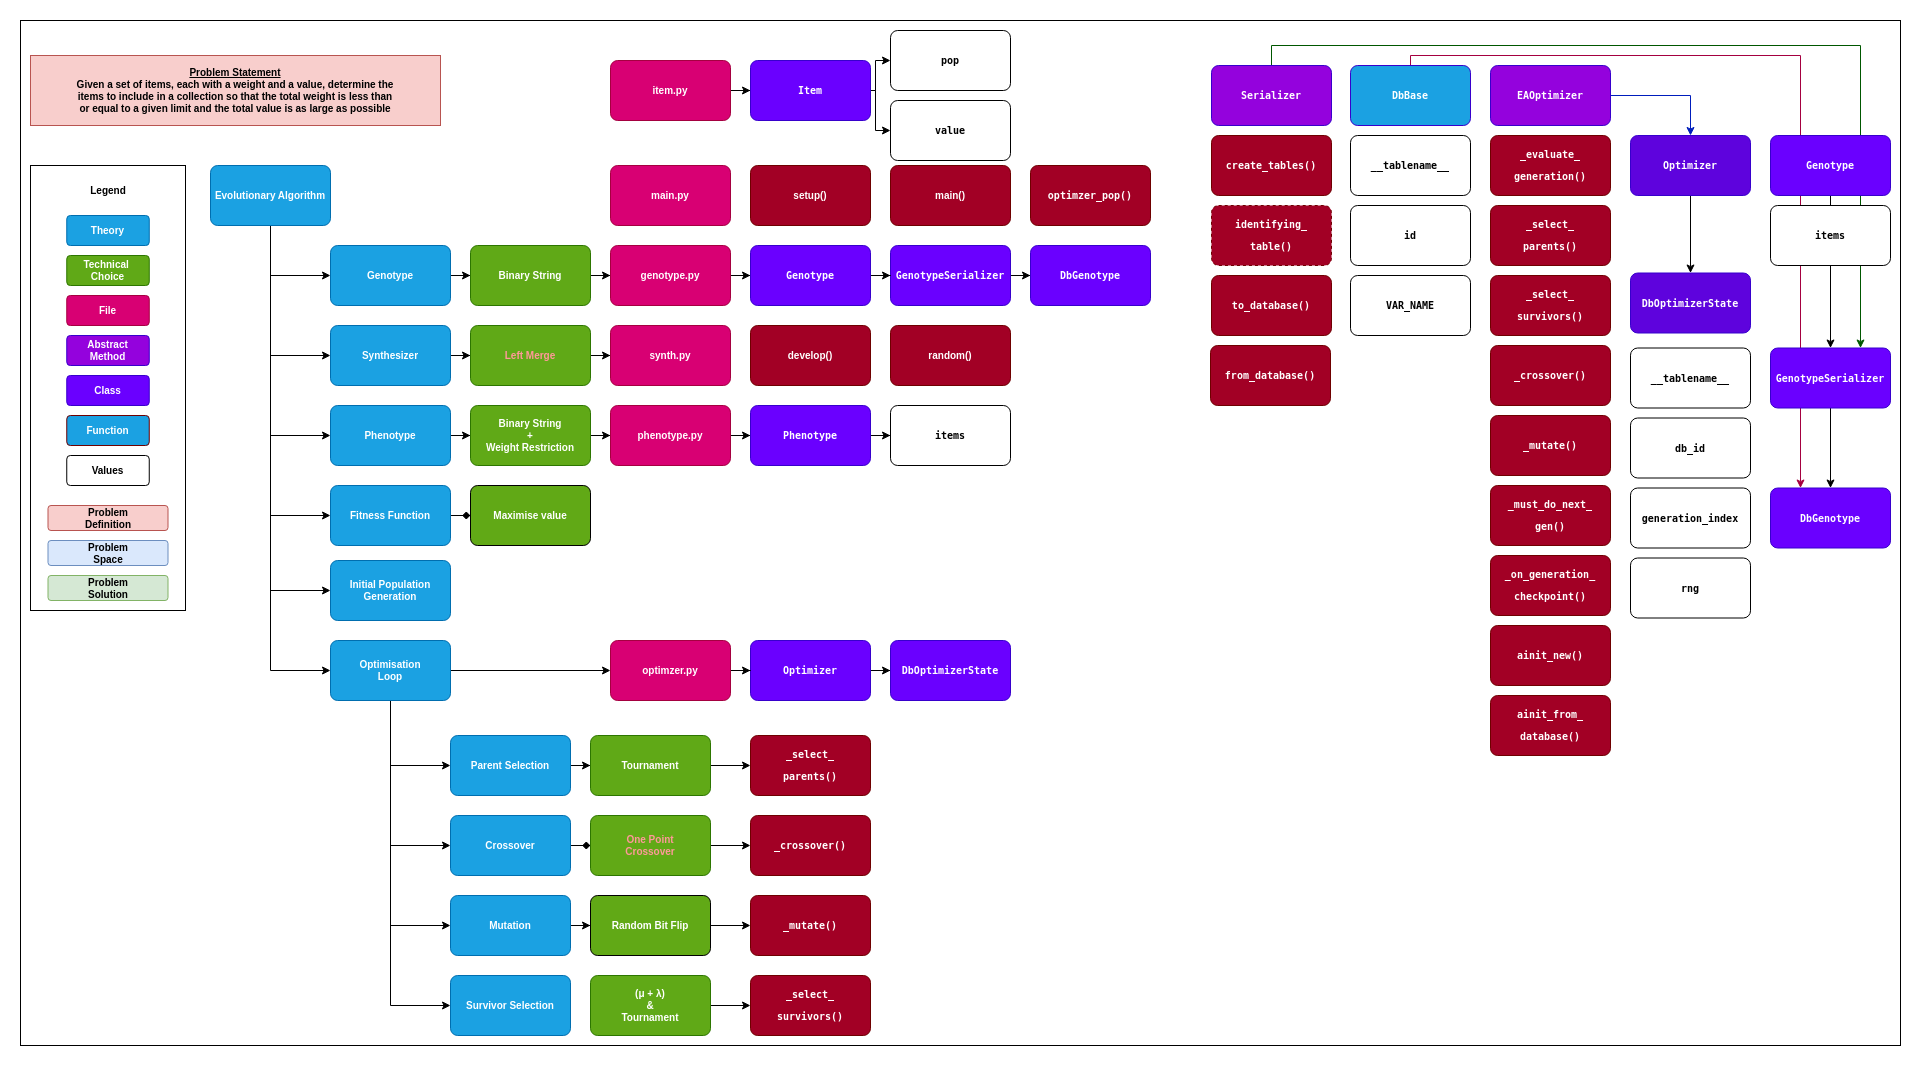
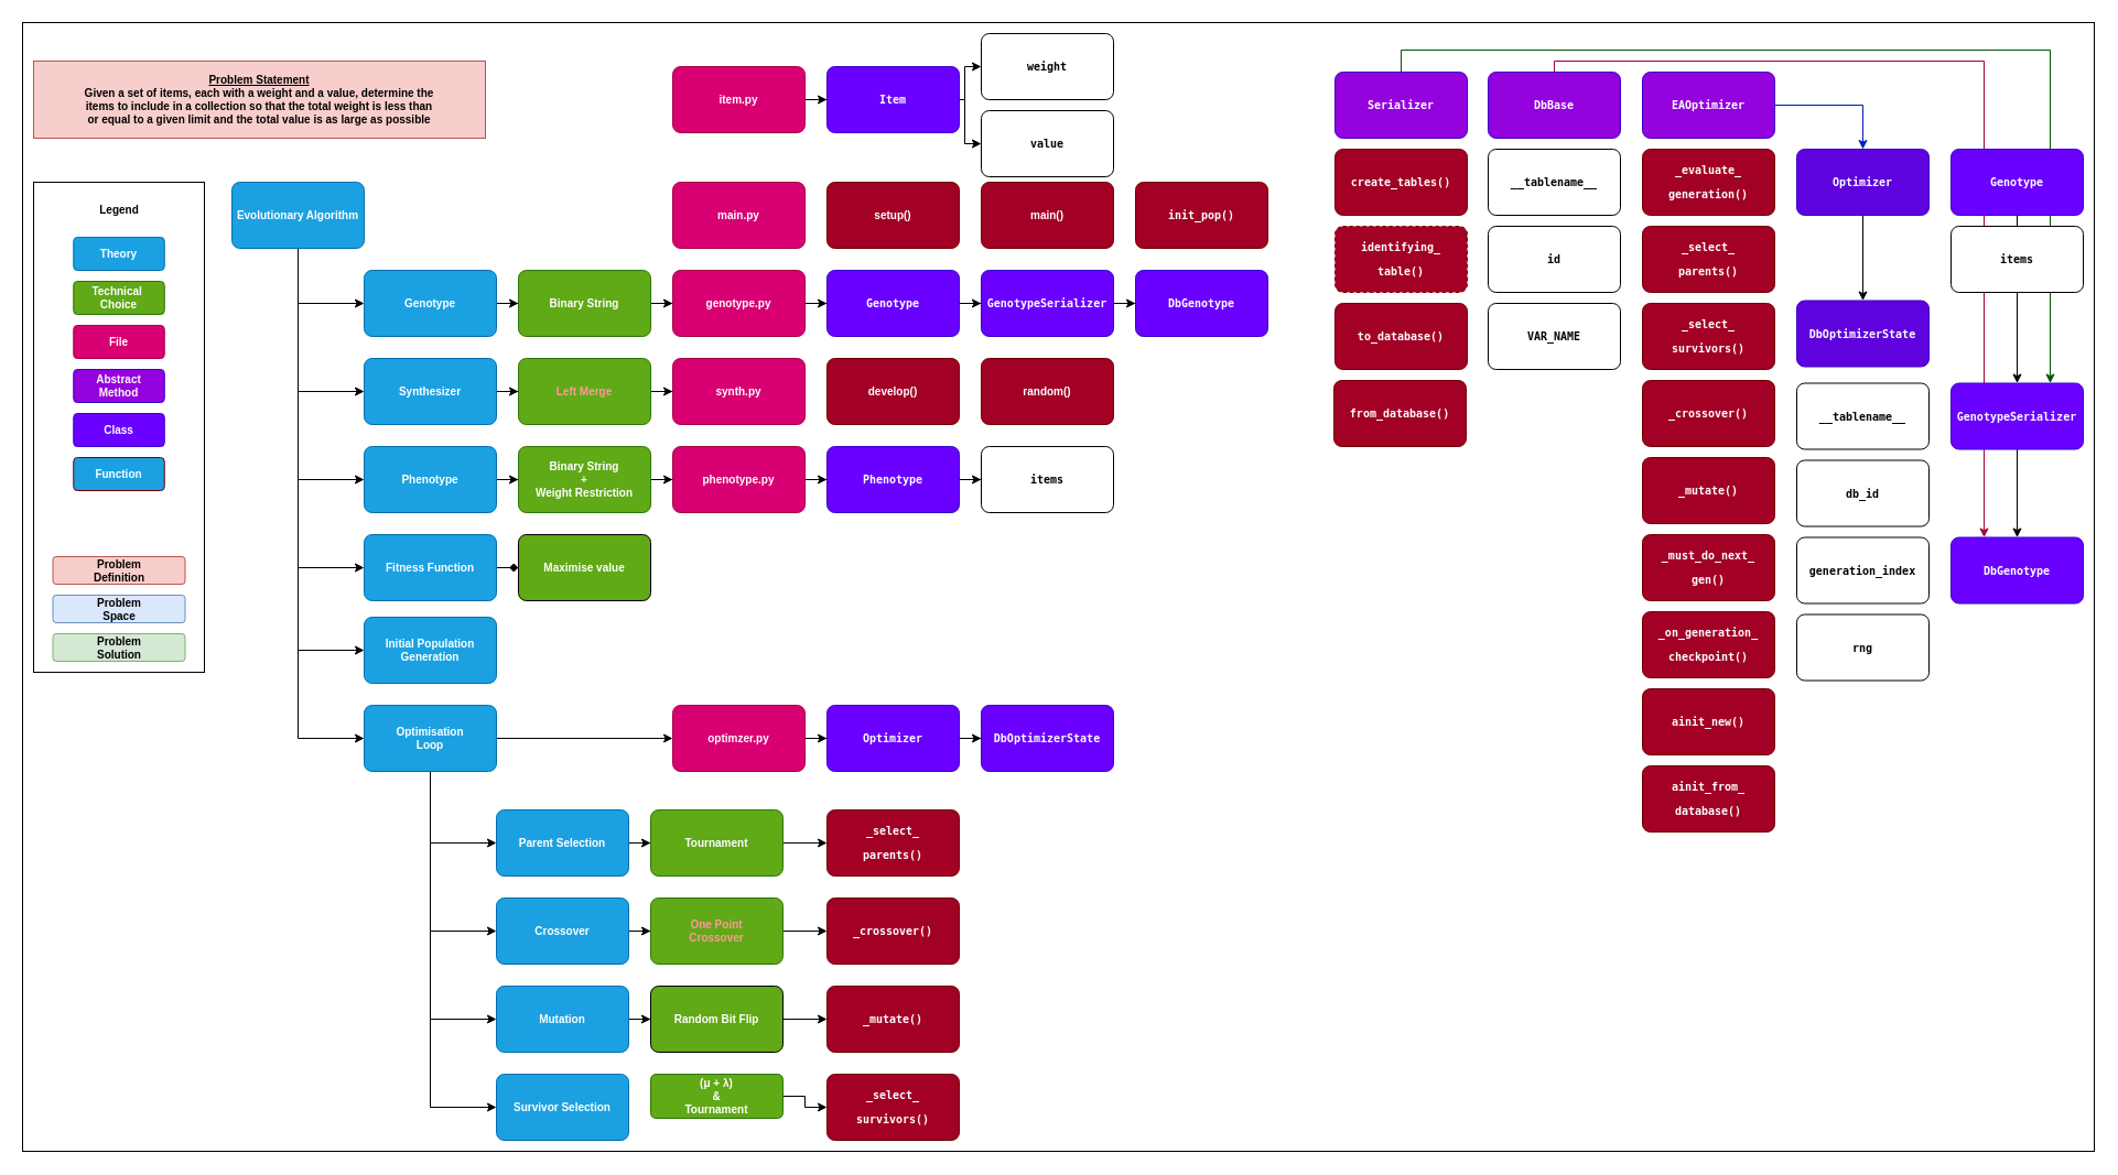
- <mxCell id="110" value="&lt;pre style=&quot;&quot;&gt;pop&lt;br&gt;&lt;/pre&gt;" style="rounded=1;whiteSpace=wrap;html=1;labelBorderColor=none;fontSize=10;arcSize=12;fontStyle=1" vertex="1" parent="1"><mxGeometry x="890" y="30" width="120" height="60" as="geometry" /></mxCell>
+ <mxCell id="110" value="&lt;pre style=&quot;&quot;&gt;weight&lt;br&gt;&lt;/pre&gt;" style="rounded=1;whiteSpace=wrap;html=1;labelBorderColor=none;fontSize=10;arcSize=12;fontStyle=1" vertex="1" parent="1"><mxGeometry x="890" y="30" width="120" height="60" as="geometry" /></mxCell>
- <mxCell id="118" value="&lt;pre style=&quot;font-size: 10px;&quot;&gt;&lt;span class=&quot;nc&quot; style=&quot;font-size: 10px;&quot;&gt;DbBase&lt;/span&gt;&lt;span class=&quot;p&quot; style=&quot;font-size: 10px;&quot;&gt;&lt;/span&gt;&lt;/pre&gt;" style="rounded=1;whiteSpace=wrap;html=1;labelBorderColor=none;fontColor=#ffffff;fillColor=#1ba1e2;strokeColor=#3700CC;fontSize=10;arcSize=12;fontStyle=1;" vertex="1" parent="1"><mxGeometry x="1350" y="65" width="120" height="60" as="geometry" /></mxCell>
+ <mxCell id="118" value="&lt;pre style=&quot;font-size: 10px;&quot;&gt;&lt;span class=&quot;nc&quot; style=&quot;font-size: 10px;&quot;&gt;DbBase&lt;/span&gt;&lt;span class=&quot;p&quot; style=&quot;font-size: 10px;&quot;&gt;&lt;/span&gt;&lt;/pre&gt;" style="rounded=1;whiteSpace=wrap;html=1;labelBorderColor=none;fontColor=#ffffff;fillColor=#9402DD;strokeColor=#3700CC;fontSize=10;arcSize=12;fontStyle=1" vertex="1" parent="1"><mxGeometry x="1350" y="65" width="120" height="60" as="geometry" /></mxCell>
- <mxCell id="62" value="&lt;pre style=&quot;font-size: 10px;&quot;&gt;&lt;span class=&quot;nf&quot; style=&quot;font-size: 10px;&quot;&gt;optimzer_pop()&lt;/span&gt;&lt;span class=&quot;p&quot; style=&quot;font-size: 10px;&quot;&gt;&lt;/span&gt;&lt;/pre&gt;" style="rounded=1;whiteSpace=wrap;html=1;labelBorderColor=none;fontColor=#ffffff;fillColor=#a20025;strokeColor=#6F0000;fontSize=10;arcSize=12;fontStyle=1" vertex="1" parent="1"><mxGeometry x="1030" y="165" width="120" height="60" as="geometry" /></mxCell>
+ <mxCell id="62" value="&lt;pre style=&quot;font-size: 10px;&quot;&gt;&lt;span class=&quot;nf&quot; style=&quot;font-size: 10px;&quot;&gt;init_pop()&lt;/span&gt;&lt;span class=&quot;p&quot; style=&quot;font-size: 10px;&quot;&gt;&lt;/span&gt;&lt;/pre&gt;" style="rounded=1;whiteSpace=wrap;html=1;labelBorderColor=none;fontColor=#ffffff;fillColor=#a20025;strokeColor=#6F0000;fontSize=10;arcSize=12;fontStyle=1" vertex="1" parent="1"><mxGeometry x="1030" y="165" width="120" height="60" as="geometry" /></mxCell>
- <mxCell id="87" value="Values" style="rounded=1;whiteSpace=wrap;html=1;fontFamily=Helvetica;align=center;fontStyle=1;fontSize=10;arcSize=12;" vertex="1" parent="1"><mxGeometry x="66.25" y="455" width="82.5" height="30" as="geometry" /></mxCell>
- <mxCell id="15" value="" style="edgeStyle=orthogonalEdgeStyle;rounded=0;orthogonalLoop=1;jettySize=auto;html=1;fontSize=10;endArrow=diamond;" edge="1" parent="1" source="16" target="37"><mxGeometry relative="1" as="geometry" /></mxCell>
+ <mxCell id="15" value="" style="edgeStyle=orthogonalEdgeStyle;rounded=0;orthogonalLoop=1;jettySize=auto;html=1;fontSize=10;" edge="1" parent="1" source="16" target="37"><mxGeometry relative="1" as="geometry" /></mxCell>
- <mxCell id="129" value="(&lt;b&gt;μ +&amp;nbsp;&lt;/b&gt;λ)&lt;br&gt;&amp;amp;&lt;br&gt;Tournament" style="rounded=1;whiteSpace=wrap;html=1;labelBorderColor=none;fontSize=10;arcSize=12;fontStyle=1;fillColor=#60a917;fontColor=#ffffff;strokeColor=#2D7600;" vertex="1" parent="1"><mxGeometry x="590" y="975" width="120" height="60" as="geometry" /></mxCell>
+ <mxCell id="129" value="(&lt;b&gt;μ +&amp;nbsp;&lt;/b&gt;λ)&lt;br&gt;&amp;amp;&lt;br&gt;Tournament" style="rounded=1;whiteSpace=wrap;html=1;labelBorderColor=none;fontSize=10;arcSize=12;fontStyle=1;fillColor=#60a917;fontColor=#ffffff;strokeColor=#2D7600;" vertex="1" parent="1"><mxGeometry x="590" y="975" width="120" height="40" as="geometry" /></mxCell>
